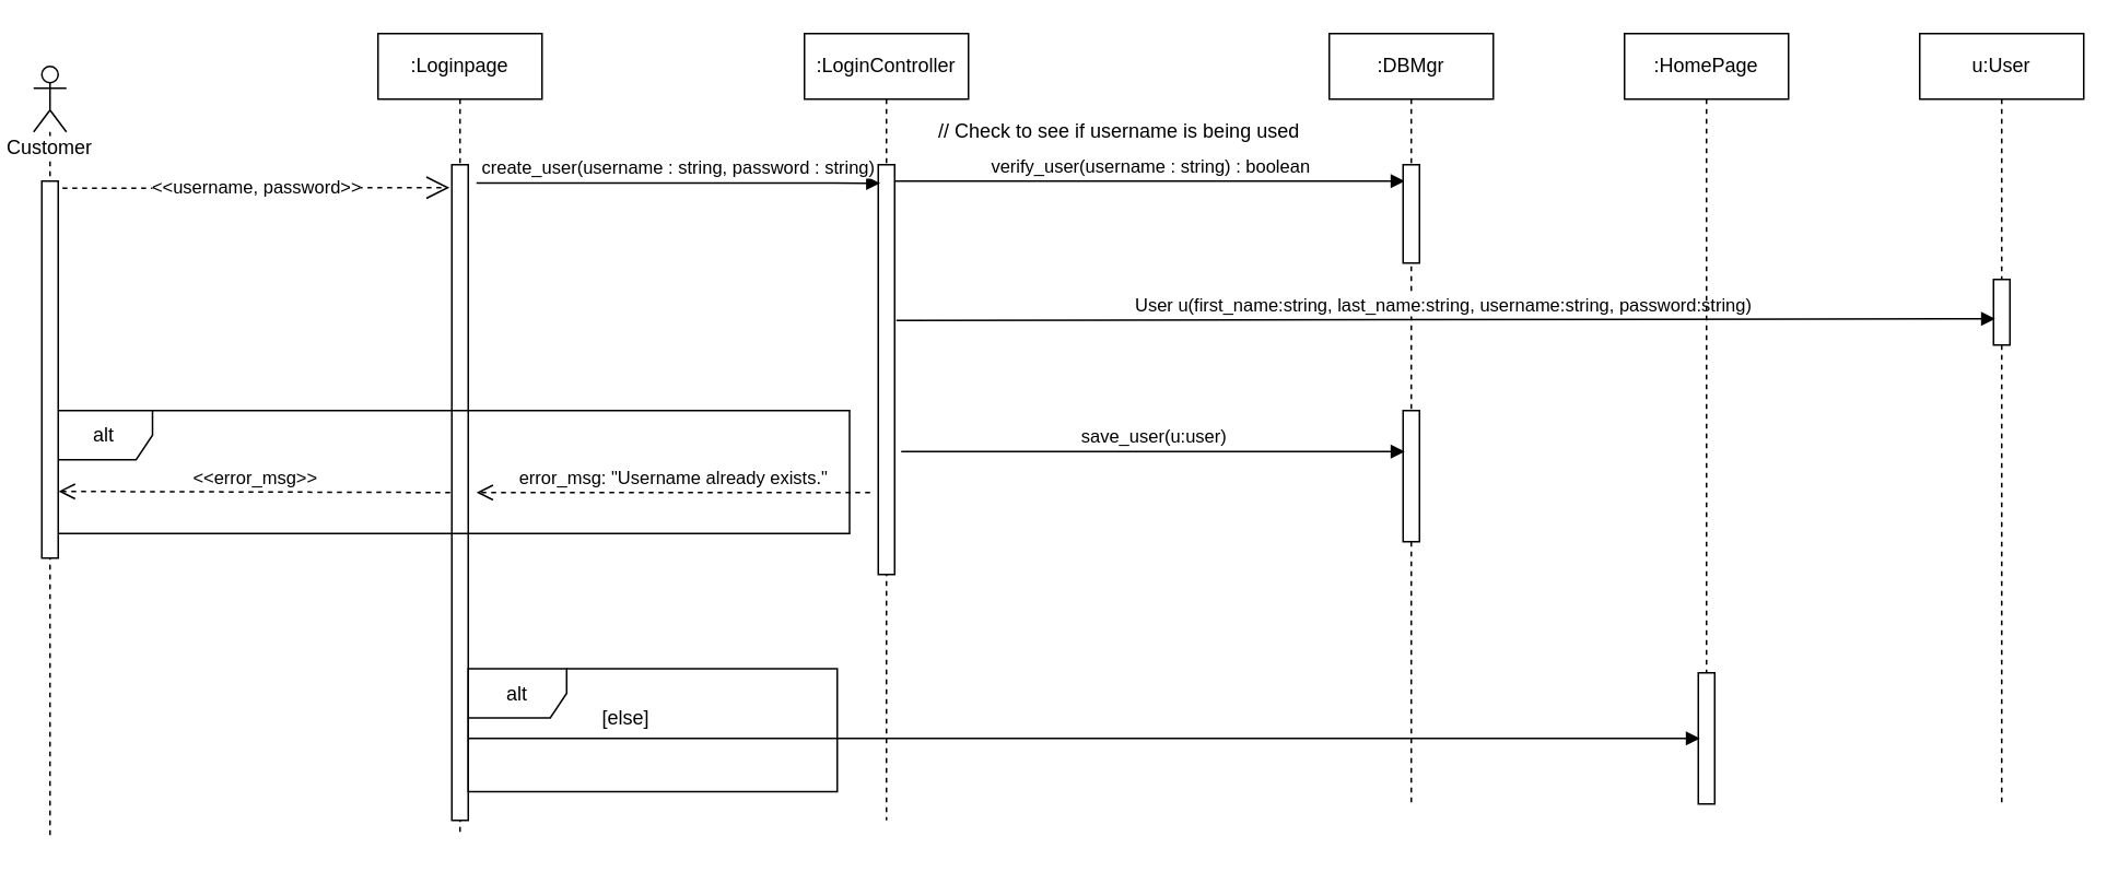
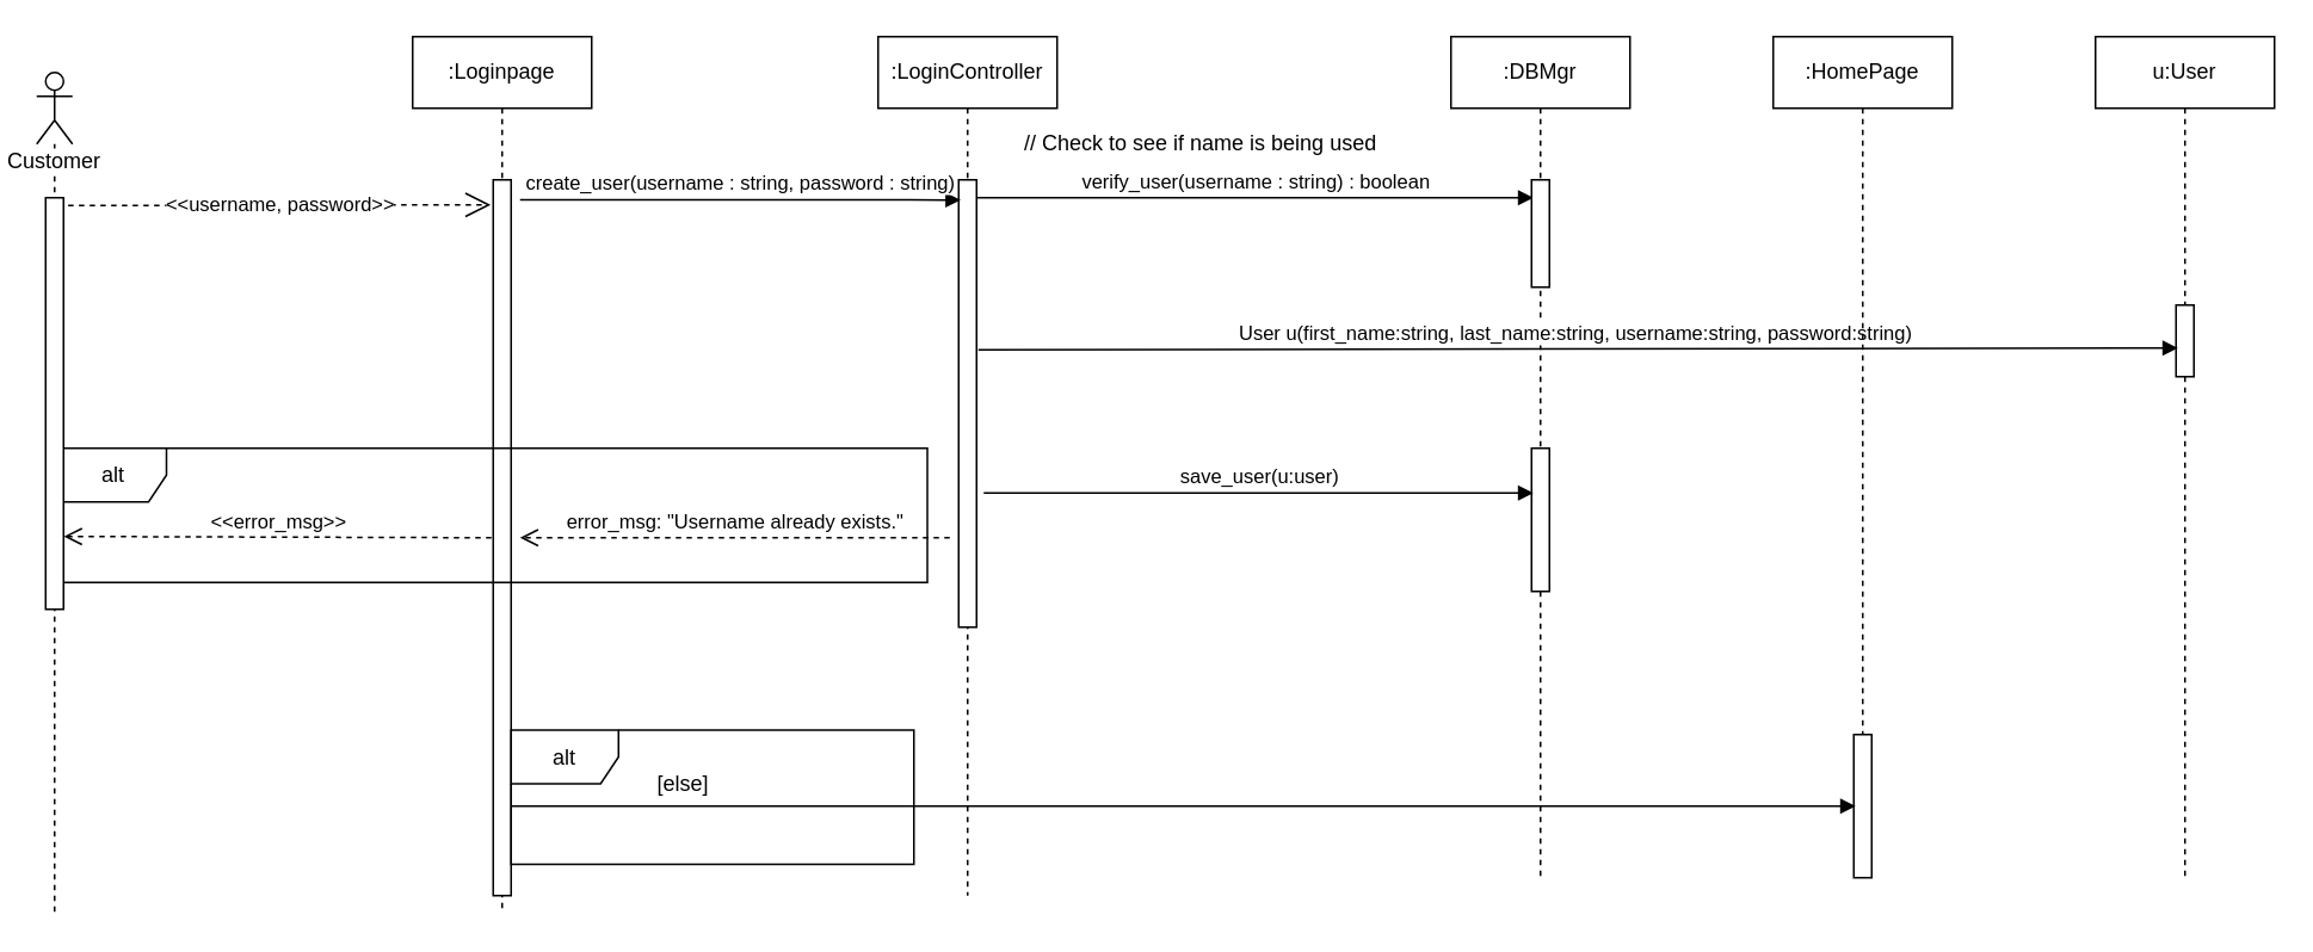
- <mxCell id="23" value="// Check to see if username is being used&lt;br&gt;" style="text;html=1;resizable=0;points=[];autosize=1;align=left;verticalAlign=top;spacingTop=-4;" parent="1" vertex="1"><mxGeometry x="570" y="70" width="240" height="20" as="geometry" /></mxCell>
+ <mxCell id="23" value="// Check to see if name is being used&lt;br&gt;" style="text;html=1;resizable=0;points=[];autosize=1;align=left;verticalAlign=top;spacingTop=-4;" parent="1" vertex="1"><mxGeometry x="570" y="70" width="240" height="20" as="geometry" /></mxCell>
